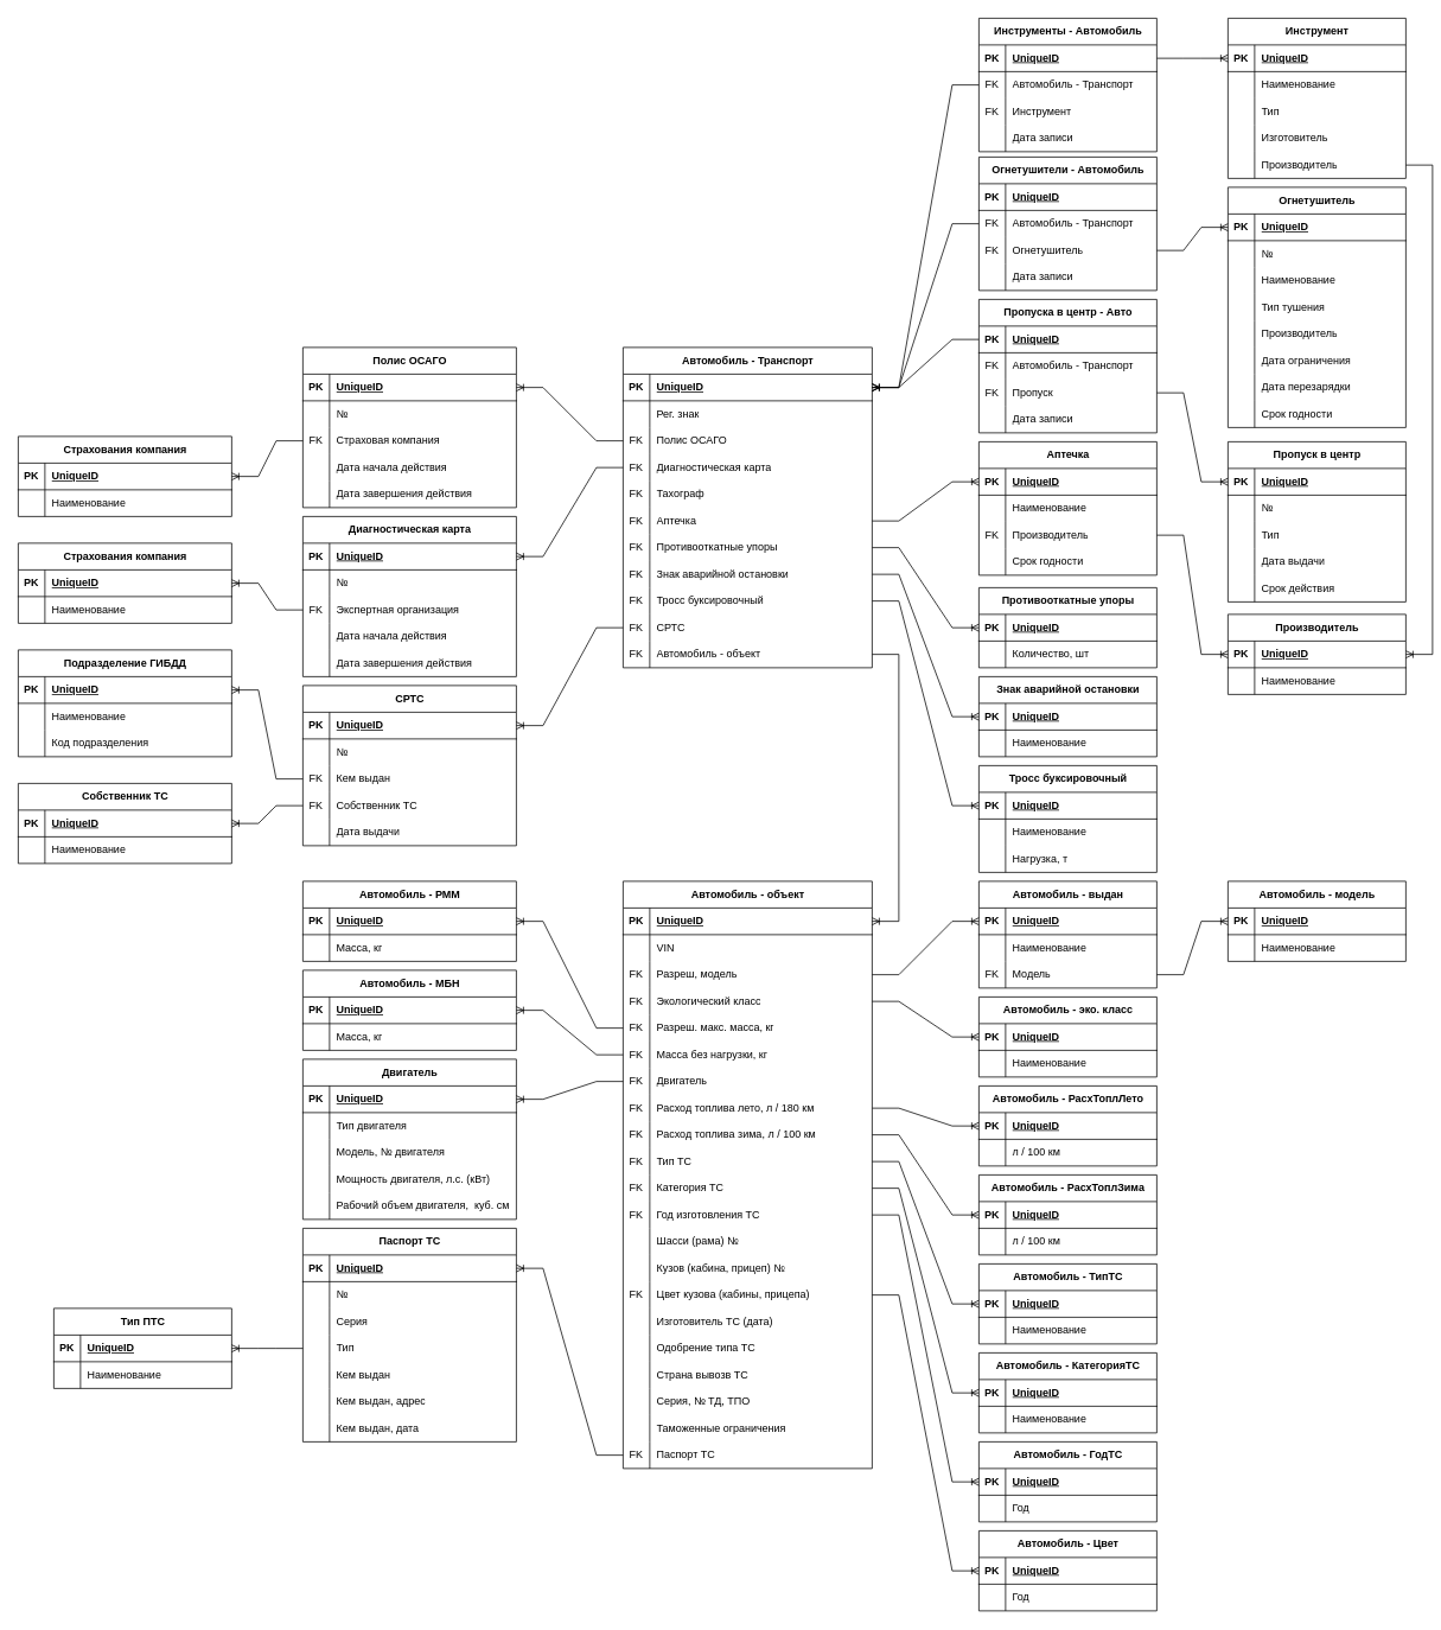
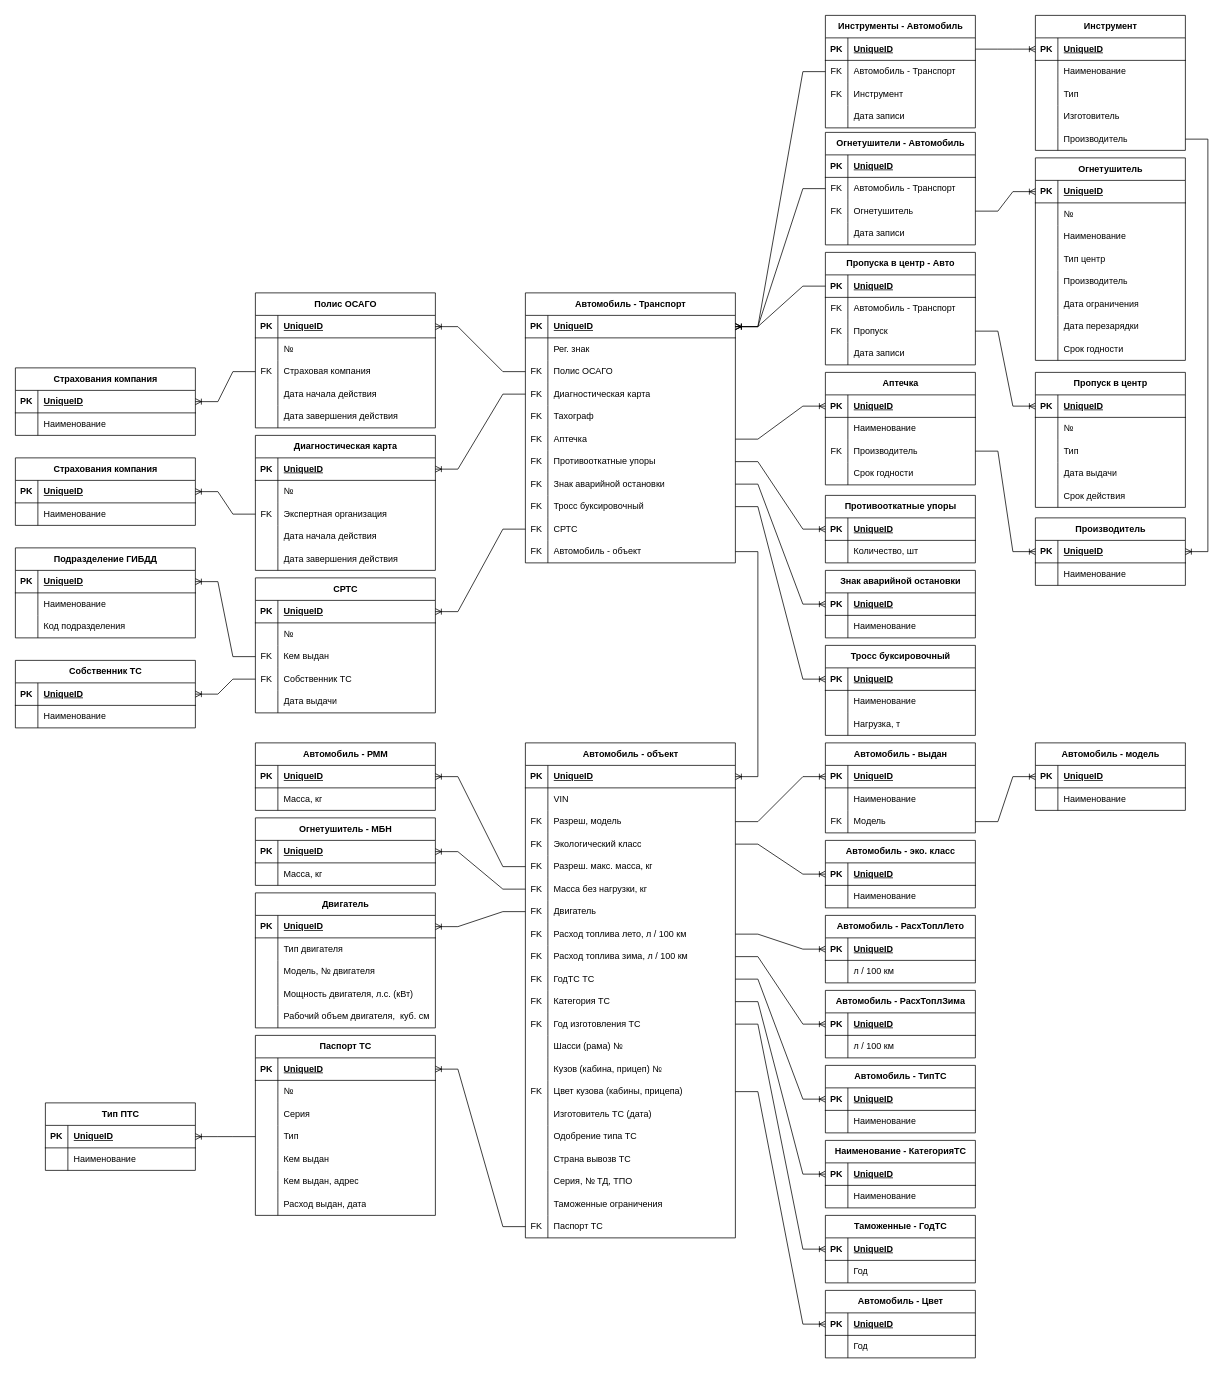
- <mxCell id="432" value="Тип тушения" style="shape=partialRectangle;connectable=0;fillColor=none;top=0;left=0;bottom=0;right=0;align=left;spacingLeft=6;overflow=hidden;whiteSpace=wrap;html=1;" vertex="1" parent="430"><mxGeometry x="30" width="170" height="30" as="geometry"><mxRectangle width="170" height="30" as="alternateBounds" /></mxGeometry></mxCell>
+ <mxCell id="432" value="Тип центр" style="shape=partialRectangle;connectable=0;fillColor=none;top=0;left=0;bottom=0;right=0;align=left;spacingLeft=6;overflow=hidden;whiteSpace=wrap;html=1;" vertex="1" parent="430"><mxGeometry x="30" width="170" height="30" as="geometry"><mxRectangle width="170" height="30" as="alternateBounds" /></mxGeometry></mxCell>
- <mxCell id="135" value="Автомобиль - МБН" style="shape=table;startSize=30;container=1;collapsible=1;childLayout=tableLayout;fixedRows=1;rowLines=0;fontStyle=1;align=center;resizeLast=1;html=1;" vertex="1" parent="1"><mxGeometry x="340" y="1090" width="240" height="90" as="geometry" /></mxCell>
+ <mxCell id="135" value="Огнетушитель - МБН" style="shape=table;startSize=30;container=1;collapsible=1;childLayout=tableLayout;fixedRows=1;rowLines=0;fontStyle=1;align=center;resizeLast=1;html=1;" vertex="1" parent="1"><mxGeometry x="340" y="1090" width="240" height="90" as="geometry" /></mxCell>
- <mxCell id="60" value="Расход топлива лето, л / 180 км" style="shape=partialRectangle;connectable=0;fillColor=none;top=0;left=0;bottom=0;right=0;align=left;spacingLeft=6;overflow=hidden;whiteSpace=wrap;html=1;" vertex="1" parent="58"><mxGeometry x="30" width="250" height="30" as="geometry"><mxRectangle width="250" height="30" as="alternateBounds" /></mxGeometry></mxCell>
+ <mxCell id="60" value="Расход топлива лето, л / 100 км" style="shape=partialRectangle;connectable=0;fillColor=none;top=0;left=0;bottom=0;right=0;align=left;spacingLeft=6;overflow=hidden;whiteSpace=wrap;html=1;" vertex="1" parent="58"><mxGeometry x="30" width="250" height="30" as="geometry"><mxRectangle width="250" height="30" as="alternateBounds" /></mxGeometry></mxCell>
- <mxCell id="66" value="Тип ТС" style="shape=partialRectangle;connectable=0;fillColor=none;top=0;left=0;bottom=0;right=0;align=left;spacingLeft=6;overflow=hidden;whiteSpace=wrap;html=1;" vertex="1" parent="64"><mxGeometry x="30" width="250" height="30" as="geometry"><mxRectangle width="250" height="30" as="alternateBounds" /></mxGeometry></mxCell>
+ <mxCell id="66" value="ГодТС ТС" style="shape=partialRectangle;connectable=0;fillColor=none;top=0;left=0;bottom=0;right=0;align=left;spacingLeft=6;overflow=hidden;whiteSpace=wrap;html=1;" vertex="1" parent="64"><mxGeometry x="30" width="250" height="30" as="geometry"><mxRectangle width="250" height="30" as="alternateBounds" /></mxGeometry></mxCell>
- <mxCell id="167" value="Автомобиль - КатегорияТС" style="shape=table;startSize=30;container=1;collapsible=1;childLayout=tableLayout;fixedRows=1;rowLines=0;fontStyle=1;align=center;resizeLast=1;html=1;" vertex="1" parent="1"><mxGeometry x="1100" y="1520" width="200" height="90" as="geometry" /></mxCell>
+ <mxCell id="167" value="Наименование - КатегорияТС" style="shape=table;startSize=30;container=1;collapsible=1;childLayout=tableLayout;fixedRows=1;rowLines=0;fontStyle=1;align=center;resizeLast=1;html=1;" vertex="1" parent="1"><mxGeometry x="1100" y="1520" width="200" height="90" as="geometry" /></mxCell>
- <mxCell id="280" value="Кем выдан, дата" style="shape=partialRectangle;connectable=0;fillColor=none;top=0;left=0;bottom=0;right=0;align=left;spacingLeft=6;overflow=hidden;whiteSpace=wrap;html=1;" vertex="1" parent="278"><mxGeometry x="30" width="210" height="30" as="geometry"><mxRectangle width="210" height="30" as="alternateBounds" /></mxGeometry></mxCell>
+ <mxCell id="280" value="Расход выдан, дата" style="shape=partialRectangle;connectable=0;fillColor=none;top=0;left=0;bottom=0;right=0;align=left;spacingLeft=6;overflow=hidden;whiteSpace=wrap;html=1;" vertex="1" parent="278"><mxGeometry x="30" width="210" height="30" as="geometry"><mxRectangle width="210" height="30" as="alternateBounds" /></mxGeometry></mxCell>
- <mxCell id="175" value="Автомобиль - ГодТС" style="shape=table;startSize=30;container=1;collapsible=1;childLayout=tableLayout;fixedRows=1;rowLines=0;fontStyle=1;align=center;resizeLast=1;html=1;" vertex="1" parent="1"><mxGeometry x="1100" y="1620" width="200" height="90" as="geometry" /></mxCell>
+ <mxCell id="175" value="Таможенные - ГодТС" style="shape=table;startSize=30;container=1;collapsible=1;childLayout=tableLayout;fixedRows=1;rowLines=0;fontStyle=1;align=center;resizeLast=1;html=1;" vertex="1" parent="1"><mxGeometry x="1100" y="1620" width="200" height="90" as="geometry" /></mxCell>
